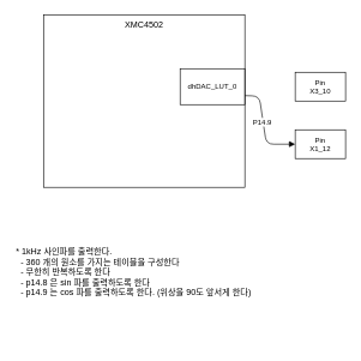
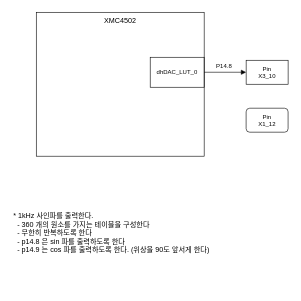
+ <mxCell id="6" value="P14.8" style="edgeStyle=none;html=1;jettySize=auto;orthogonalLoop=1;strokeWidth=1;fontSize=10;endArrow=block;endFill=1;entryX=0;entryY=0.5;exitX=1;exitY=0.5;" parent="1" source="8" target="7" edge="1"><mxGeometry x="40" y="-30" as="geometry"><mxPoint x="-2" y="-10" as="offset" /><mxPoint x="50" y="130" as="targetPoint" /><mxPoint x="350" y="130" as="sourcePoint" /></mxGeometry></mxCell>
- <mxCell id="3" value="" style="edgeStyle=none;html=1;jettySize=auto;orthogonalLoop=1;strokeWidth=1;fontSize=10;endArrow=block;endFill=1;entryX=0;entryY=0.5;exitX=1;exitY=0.75;" parent="1" source="8" target="5" edge="1"><mxGeometry x="243" y="260" as="geometry"><mxPoint x="50" y="200" as="targetPoint" /><mxPoint x="340" y="200" as="sourcePoint" /><Array as="points"><mxPoint x="360" y="133" /><mxPoint x="370" y="200" /></Array></mxGeometry></mxCell>
- <mxCell id="4" value="P14.9" style="text;html=1;resizable=0;points=[];align=center;verticalAlign=middle;labelBackgroundColor=#ffffff;fontSize=10;" parent="3" vertex="1" connectable="0"><mxGeometry relative="1" as="geometry"><mxPoint x="-3" y="-8" as="offset" /></mxGeometry></mxCell>
- <mxCell id="5" value="&lt;div&gt;Pin&lt;/div&gt;X1_12" style="whiteSpace=wrap;html=1;strokeColor=#000000;strokeWidth=1;fillColor=none;fontSize=10;align=center;" parent="1" vertex="1"><mxGeometry x="410" y="180" width="70" height="40" as="geometry" /></mxCell>
+ <mxCell id="5" value="&lt;div&gt;Pin&lt;/div&gt;X1_12" style="whiteSpace=wrap;html=1;strokeColor=#000000;strokeWidth=1;fillColor=none;fontSize=10;align=center;rounded=1;" parent="1" vertex="1"><mxGeometry x="410" y="180" width="70" height="40" as="geometry" /></mxCell>
- <mxCell id="10" value="* 1kHz 사인파를 출력한다.&lt;div&gt;&amp;nbsp; - 360 개의 원소를 가지는 테이블을 구성한다&lt;/div&gt;&lt;div&gt;&amp;nbsp; - 무한히 반복하도록 한다&lt;/div&gt;&lt;div&gt;&amp;nbsp; - p14.8 은 sin 파를 출력하도록 한다&lt;/div&gt;&lt;div&gt;&amp;nbsp; - p14.9 는 cos 파를 출력하도록 한다. (위상을 90도 앞서게 한다)&lt;br&gt;&lt;div&gt;&lt;br&gt;&lt;/div&gt;&lt;/div&gt;" style="text;html=1;strokeColor=none;fillColor=none;align=left;verticalAlign=middle;whiteSpace=wrap;rounded=1;fontSize=12;" parent="1" vertex="1"><mxGeometry x="20" y="290" width="400" height="190" as="geometry" /></mxCell>
+ <mxCell id="10" value="* 1kHz 사인파를 출력한다.&lt;div&gt;&amp;nbsp; - 360 개의 원소를 가지는 테이블을 구성한다&lt;/div&gt;&lt;div&gt;&amp;nbsp; - 무한히 반복하도록 한다&lt;/div&gt;&lt;div&gt;&amp;nbsp; - p14.8 은 sin 파를 출력하도록 한다&lt;/div&gt;&lt;div&gt;&amp;nbsp; - p14.9 는 cos 파를 출력하도록 한다. (위상을 90도 앞서게 한다)&lt;br&gt;&lt;div&gt;&lt;br&gt;&lt;/div&gt;&lt;/div&gt;" style="text;html=1;strokeColor=none;fillColor=none;align=left;verticalAlign=middle;whiteSpace=wrap;rounded=1;fontSize=12;" parent="1" vertex="1"><mxGeometry x="20" y="300" width="400" height="190" as="geometry" /></mxCell>
